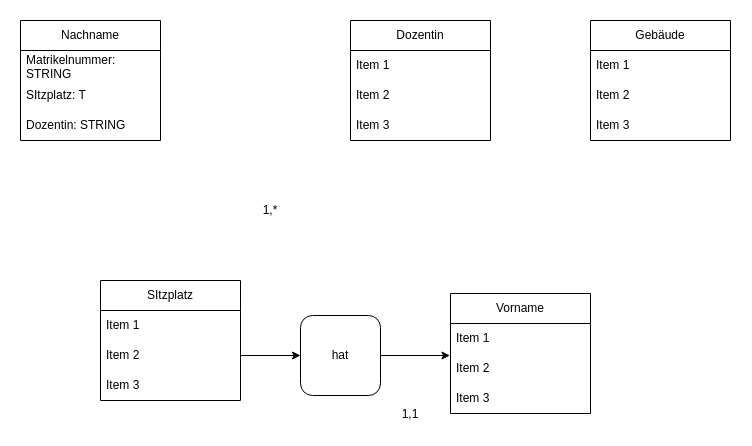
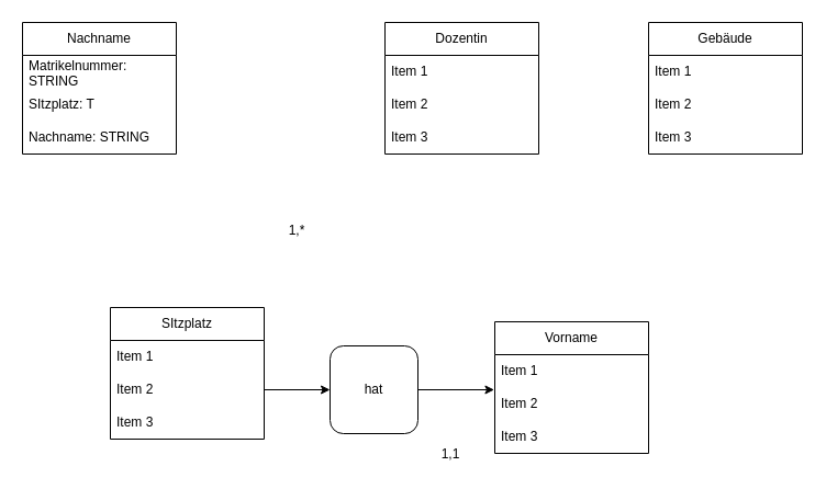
- <mxCell id="5" value="Dozentin: STRING" style="text;strokeColor=none;fillColor=none;align=left;verticalAlign=middle;spacingLeft=4;spacingRight=4;overflow=hidden;points=[[0,0.5],[1,0.5]];portConstraint=eastwest;rotatable=0;whiteSpace=wrap;html=1;" parent="2" vertex="1"><mxGeometry y="90" width="140" height="30" as="geometry" /></mxCell>
+ <mxCell id="5" value="Nachname: STRING" style="text;strokeColor=none;fillColor=none;align=left;verticalAlign=middle;spacingLeft=4;spacingRight=4;overflow=hidden;points=[[0,0.5],[1,0.5]];portConstraint=eastwest;rotatable=0;whiteSpace=wrap;html=1;" parent="2" vertex="1"><mxGeometry y="90" width="140" height="30" as="geometry" /></mxCell>
